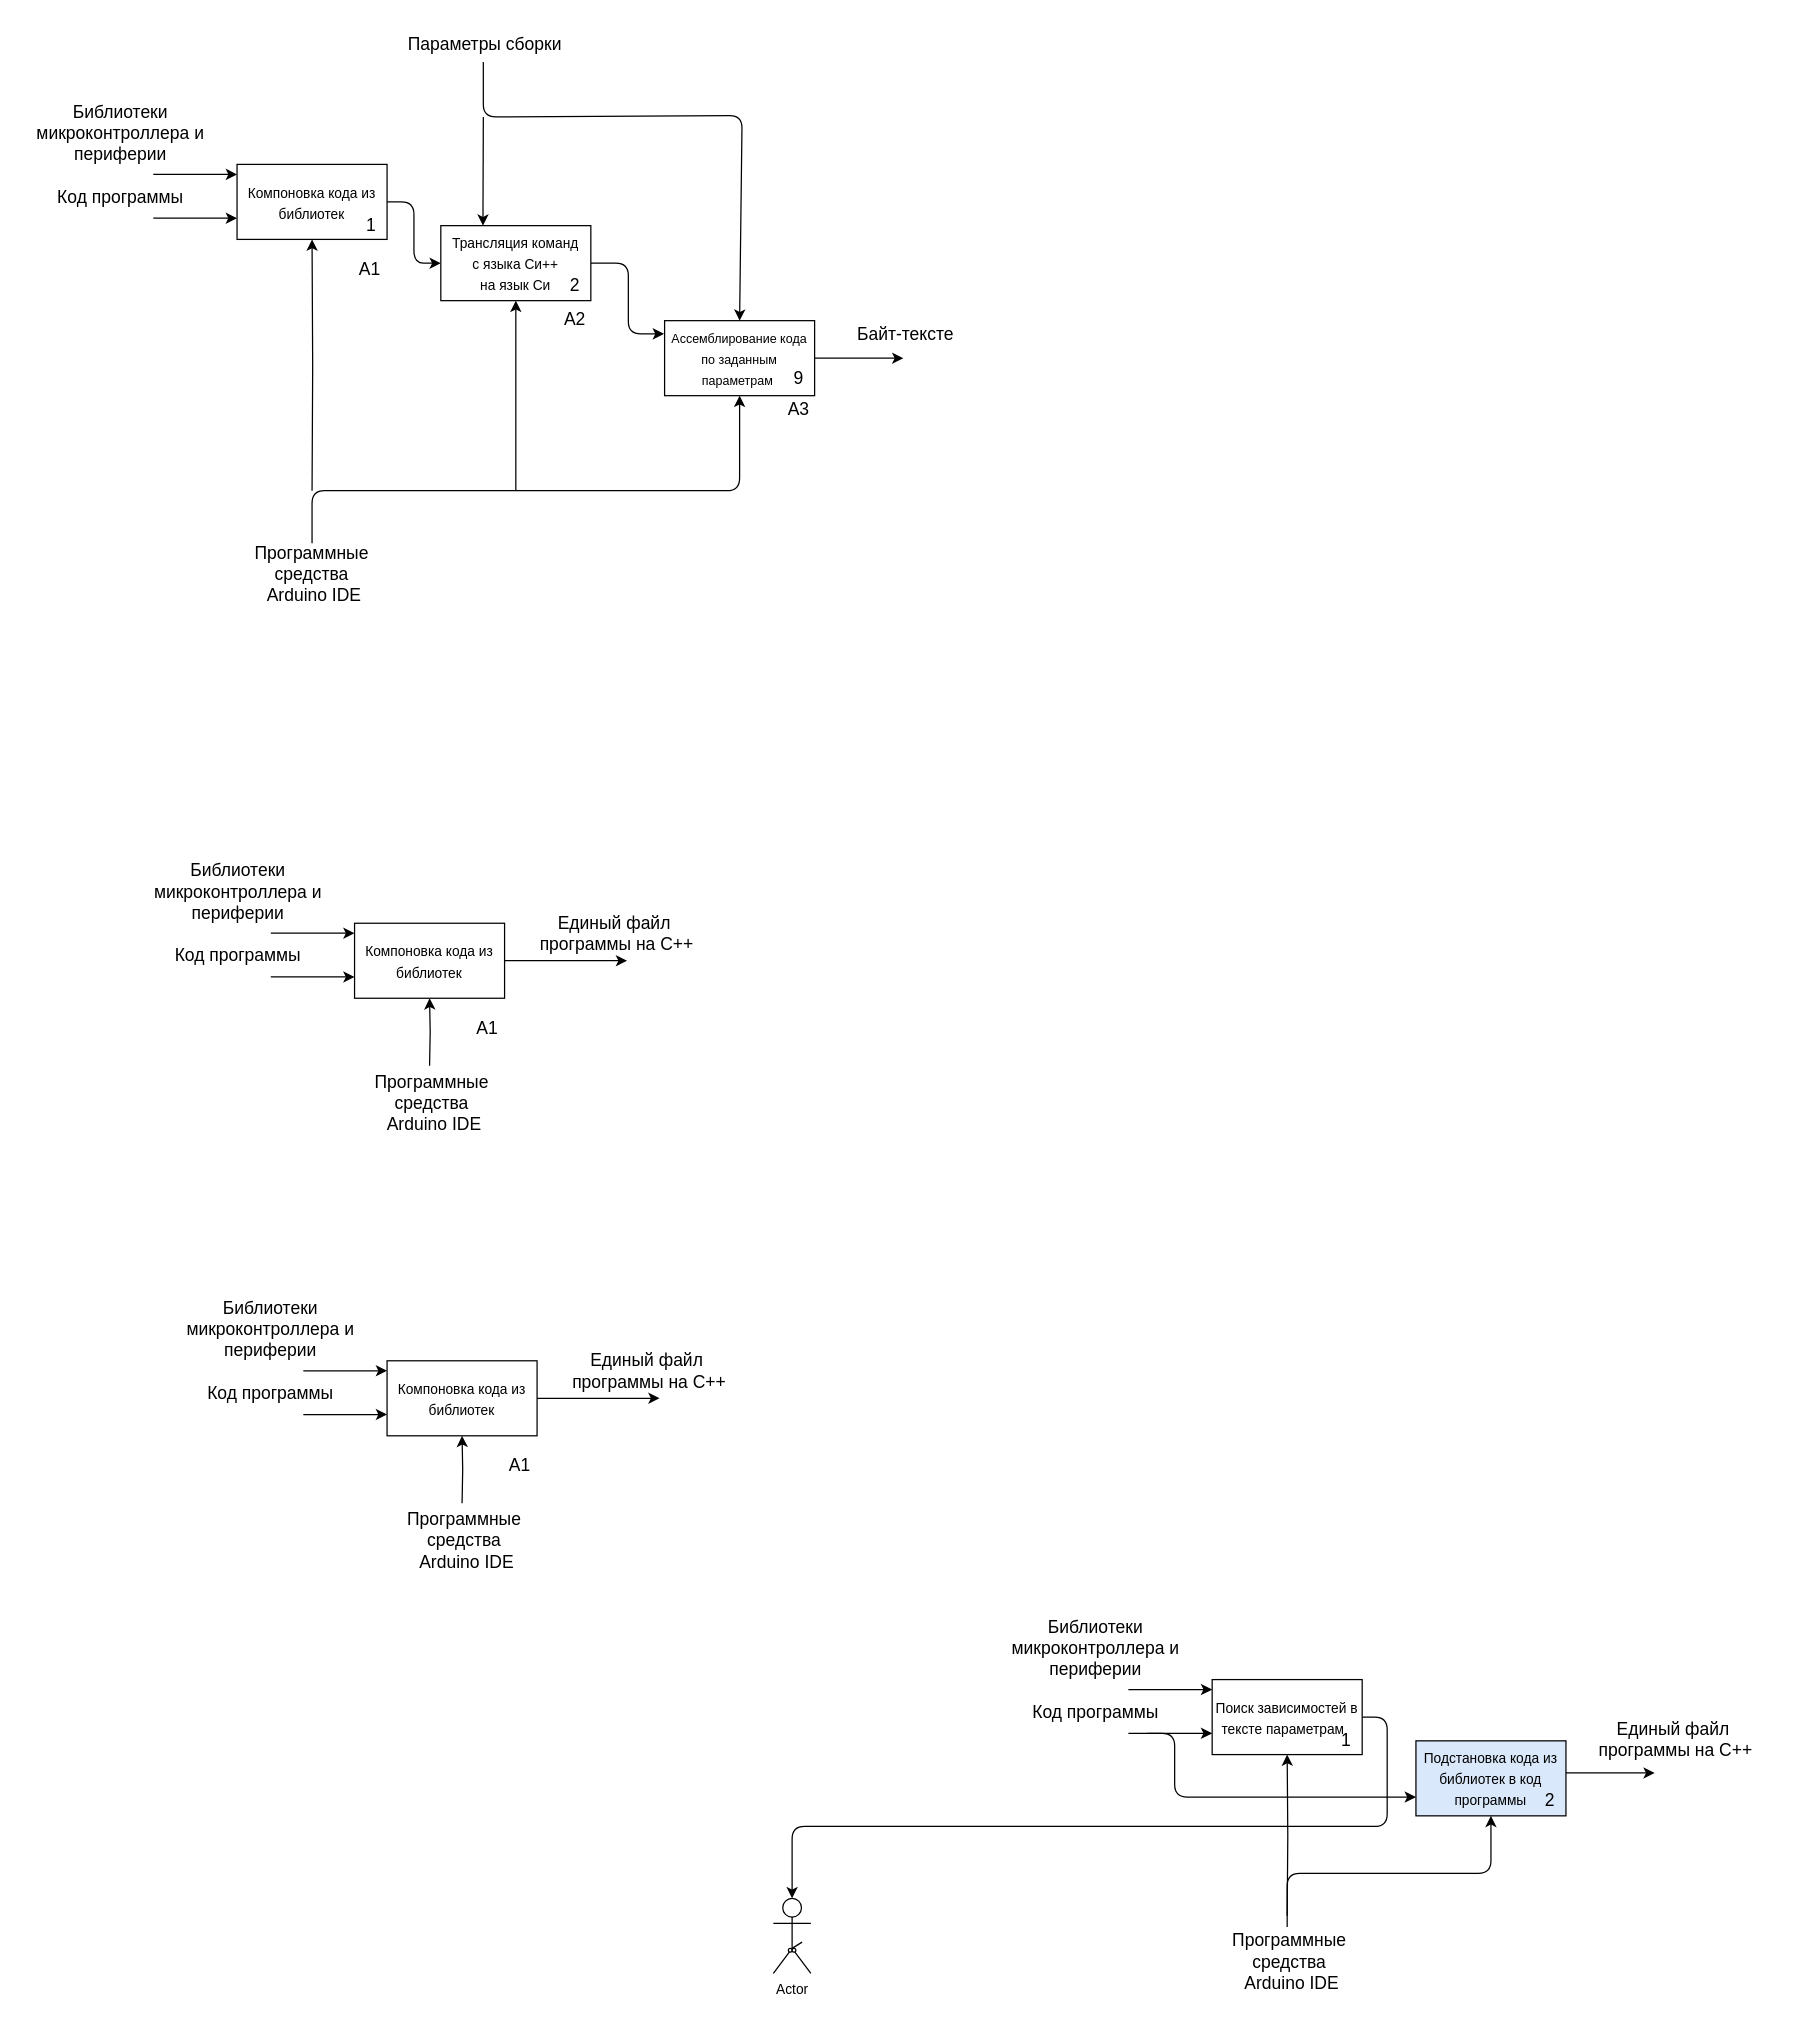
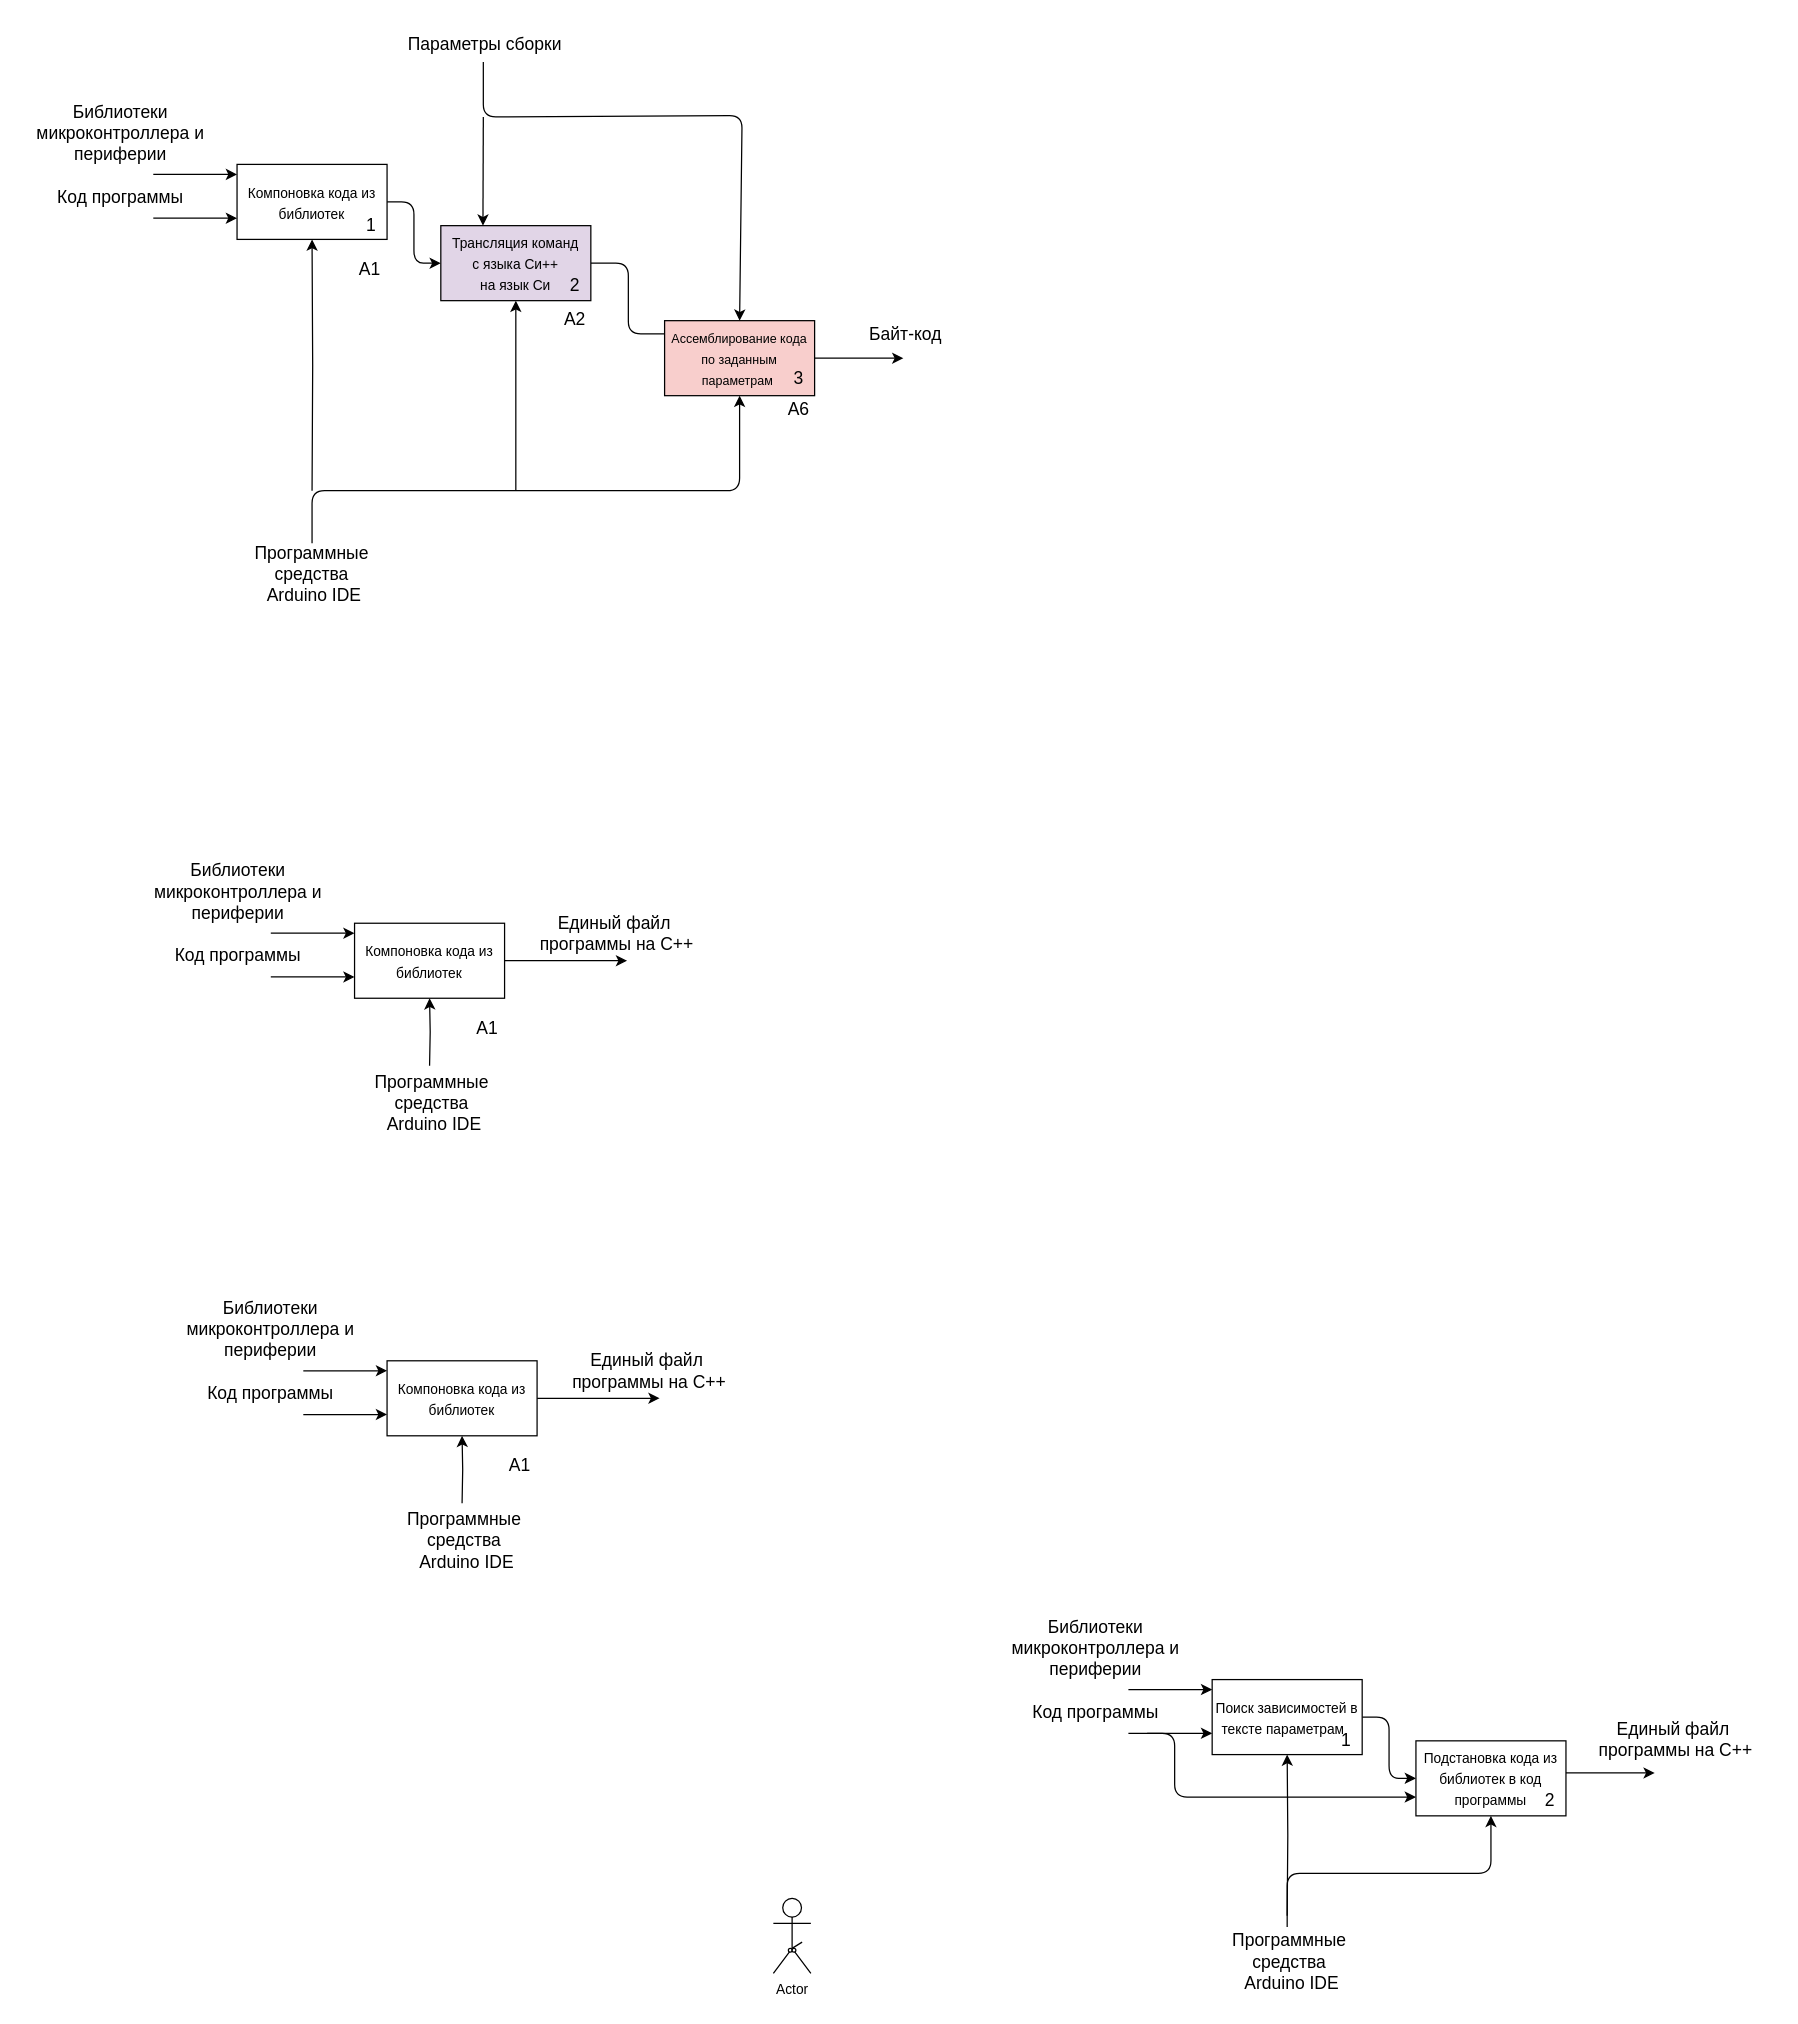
- <mxCell id="5" value="&lt;font style=&quot;font-size: 11px;&quot;&gt;Трансляция команд &lt;br&gt;с языка Си++ &lt;br&gt;на язык Си&lt;/font&gt;" style="rounded=0;whiteSpace=wrap;html=1;fontSize=14;" vertex="1" parent="1"><mxGeometry x="352" y="180" width="120" height="60" as="geometry" /></mxCell>
+ <mxCell id="5" value="&lt;font style=&quot;font-size: 11px;&quot;&gt;Трансляция команд &lt;br&gt;с языка Си++ &lt;br&gt;на язык Си&lt;/font&gt;" style="rounded=0;whiteSpace=wrap;html=1;fontSize=14;fillColor=#e1d5e7;" vertex="1" parent="1"><mxGeometry x="352" y="180" width="120" height="60" as="geometry" /></mxCell>
- <mxCell id="4" style="edgeStyle=orthogonalEdgeStyle;rounded=1;orthogonalLoop=1;jettySize=auto;html=1;exitX=1;exitY=0.5;exitDx=0;exitDy=0;entryX=-0.004;entryY=0.176;entryDx=0;entryDy=0;fontSize=14;startArrow=none;startFill=0;endArrow=classic;endFill=1;entryPerimeter=0;" edge="1" parent="1" source="5" target="7"><mxGeometry relative="1" as="geometry"><Array as="points"><mxPoint x="502" y="210" /><mxPoint x="502" y="267" /></Array></mxGeometry></mxCell>
+ <mxCell id="4" style="edgeStyle=orthogonalEdgeStyle;rounded=1;orthogonalLoop=1;jettySize=auto;html=1;exitX=1;exitY=0.5;exitDx=0;exitDy=0;entryX=-0.004;entryY=0.176;entryDx=0;entryDy=0;fontSize=14;startArrow=none;startFill=0;endArrow=none;endFill=1;entryPerimeter=0;" edge="1" parent="1" source="5" target="7"><mxGeometry relative="1" as="geometry"><Array as="points"><mxPoint x="502" y="210" /><mxPoint x="502" y="267" /></Array></mxGeometry></mxCell>
- <mxCell id="25" value="&lt;font style=&quot;font-size: 14px&quot;&gt;Байт-тексте&lt;br&gt;&lt;/font&gt;" style="text;html=1;strokeColor=none;fillColor=none;align=center;verticalAlign=middle;whiteSpace=wrap;rounded=0;" vertex="1" parent="1"><mxGeometry x="602" y="242" width="244" height="49" as="geometry" /></mxCell>
+ <mxCell id="25" value="&lt;font style=&quot;font-size: 14px&quot;&gt;Байт-код&lt;br&gt;&lt;/font&gt;" style="text;html=1;strokeColor=none;fillColor=none;align=center;verticalAlign=middle;whiteSpace=wrap;rounded=0;" vertex="1" parent="1"><mxGeometry x="602" y="242" width="244" height="49" as="geometry" /></mxCell>
- <mxCell id="7" value="&lt;font style=&quot;font-size: 10px;&quot;&gt;Ассемблирование кода по заданным параметрам&amp;nbsp;&lt;/font&gt;" style="rounded=0;whiteSpace=wrap;html=1;fontSize=14;" vertex="1" parent="1"><mxGeometry x="531" y="256" width="120" height="60" as="geometry" /></mxCell>
+ <mxCell id="7" value="&lt;font style=&quot;font-size: 10px;&quot;&gt;Ассемблирование кода по заданным параметрам&amp;nbsp;&lt;/font&gt;" style="rounded=0;whiteSpace=wrap;html=1;fontSize=14;fillColor=#f8cecc;" vertex="1" parent="1"><mxGeometry x="531" y="256" width="120" height="60" as="geometry" /></mxCell>
- <mxCell id="12" value="9" style="text;html=1;align=center;verticalAlign=middle;resizable=0;points=[];autosize=1;strokeColor=none;fillColor=none;fontSize=14;" vertex="1" parent="1"><mxGeometry x="625" y="287" width="26" height="29" as="geometry" /></mxCell>
+ <mxCell id="12" value="3" style="text;html=1;align=center;verticalAlign=middle;resizable=0;points=[];autosize=1;strokeColor=none;fillColor=none;fontSize=14;" vertex="1" parent="1"><mxGeometry x="625" y="287" width="26" height="29" as="geometry" /></mxCell>
- <mxCell id="23" value="&lt;br&gt;&lt;div&gt;А3&lt;br&gt;&lt;/div&gt;" style="text;html=1;align=center;verticalAlign=middle;resizable=0;points=[];autosize=1;strokeColor=none;fillColor=none;fontSize=14;" vertex="1" parent="1"><mxGeometry x="620.5" y="295" width="35" height="46" as="geometry" /></mxCell>
+ <mxCell id="23" value="&lt;br&gt;&lt;div&gt;А6&lt;br&gt;&lt;/div&gt;" style="text;html=1;align=center;verticalAlign=middle;resizable=0;points=[];autosize=1;strokeColor=none;fillColor=none;fontSize=14;" vertex="1" parent="1"><mxGeometry x="620.5" y="295" width="35" height="46" as="geometry" /></mxCell>
- <mxCell id="48" value="&lt;span style=&quot;font-size: 11px;&quot;&gt;Подстановка кода из библиотек&amp;nbsp;в код программы&lt;/span&gt;" style="rounded=0;whiteSpace=wrap;html=1;fontSize=14;fillColor=#dae8fc;" vertex="1" parent="1"><mxGeometry x="1132" y="1392" width="120" height="60" as="geometry" /></mxCell>
+ <mxCell id="48" value="&lt;span style=&quot;font-size: 11px;&quot;&gt;Подстановка кода из библиотек&amp;nbsp;в код программы&lt;/span&gt;" style="rounded=0;whiteSpace=wrap;html=1;fontSize=14;" vertex="1" parent="1"><mxGeometry x="1132" y="1392" width="120" height="60" as="geometry" /></mxCell>
- <mxCell id="46" style="edgeStyle=orthogonalEdgeStyle;rounded=1;orthogonalLoop=1;jettySize=auto;html=1;exitX=1;exitY=0.5;exitDx=0;exitDy=0;fontSize=14;startArrow=none;startFill=0;endArrow=classic;endFill=1;" edge="1" parent="1" source="47" target="60"><mxGeometry relative="1" as="geometry" /></mxCell>
+ <mxCell id="46" style="edgeStyle=orthogonalEdgeStyle;rounded=1;orthogonalLoop=1;jettySize=auto;html=1;exitX=1;exitY=0.5;exitDx=0;exitDy=0;entryX=0;entryY=0.5;entryDx=0;entryDy=0;fontSize=14;startArrow=none;startFill=0;endArrow=classic;endFill=1;" edge="1" parent="1" source="47" target="48"><mxGeometry relative="1" as="geometry" /></mxCell>
